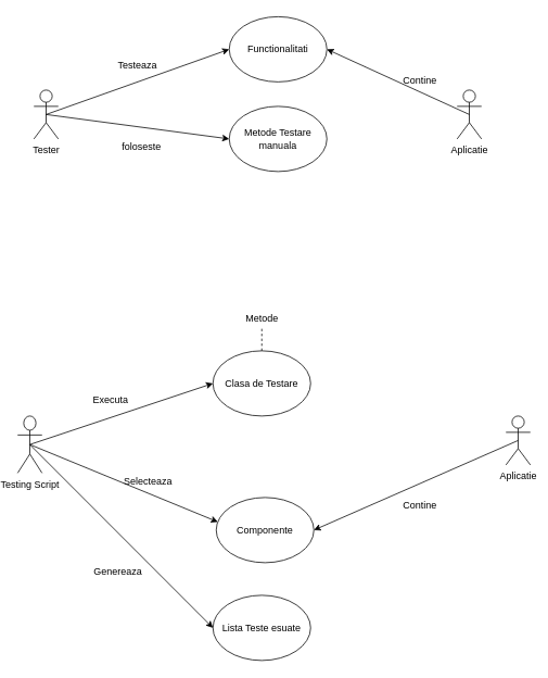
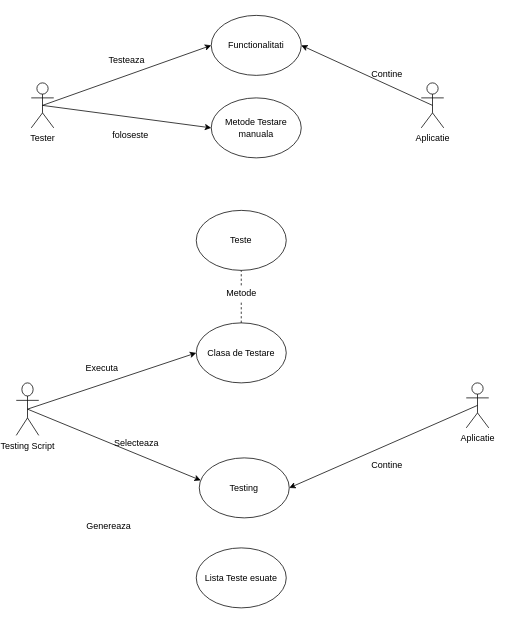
+ <mxCell id="14" value="Teste" style="ellipse;whiteSpace=wrap;html=1;" vertex="1" parent="1"><mxGeometry x="260" y="280" width="120" height="80" as="geometry" /></mxCell>
+ <mxCell id="17" value="" style="endArrow=none;dashed=1;html=1;exitX=0.5;exitY=0;exitDx=0;exitDy=0;entryX=0.5;entryY=1;entryDx=0;entryDy=0;" edge="1" parent="1" source="18" target="14"><mxGeometry width="50" height="50" relative="1" as="geometry"><mxPoint x="300" y="380" as="sourcePoint" /><mxPoint x="350" y="330" as="targetPoint" /></mxGeometry></mxCell>
- <mxCell id="13" value="Componente" style="ellipse;whiteSpace=wrap;html=1;" vertex="1" parent="1"><mxGeometry x="264" y="610" width="120" height="80" as="geometry" /></mxCell>
+ <mxCell id="13" value="Testing" style="ellipse;whiteSpace=wrap;html=1;" vertex="1" parent="1"><mxGeometry x="264" y="610" width="120" height="80" as="geometry" /></mxCell>
- <mxCell id="25" value="" style="endArrow=classic;html=1;exitX=0.5;exitY=0.5;exitDx=0;exitDy=0;exitPerimeter=0;entryX=0;entryY=0.5;entryDx=0;entryDy=0;" edge="1" parent="1" source="11" target="24"><mxGeometry width="50" height="50" relative="1" as="geometry"><mxPoint x="300" y="690" as="sourcePoint" /><mxPoint x="350" y="640" as="targetPoint" /></mxGeometry></mxCell>
